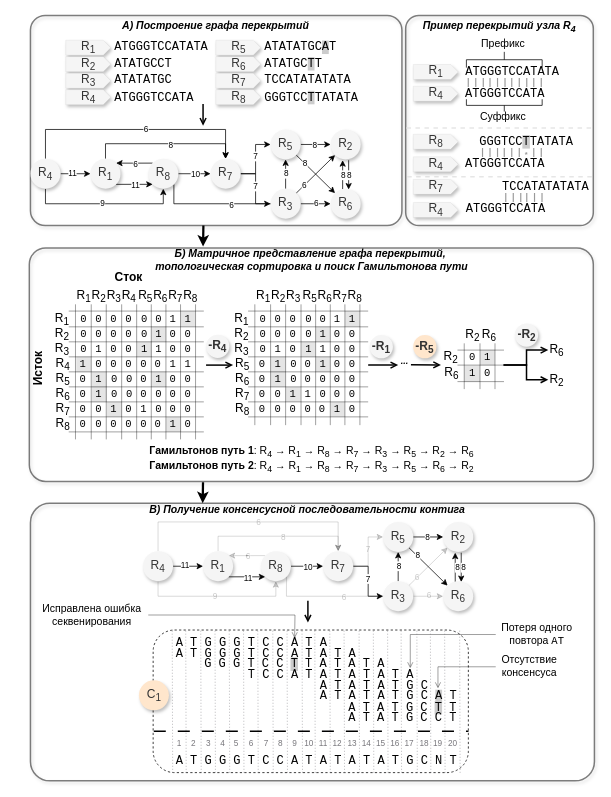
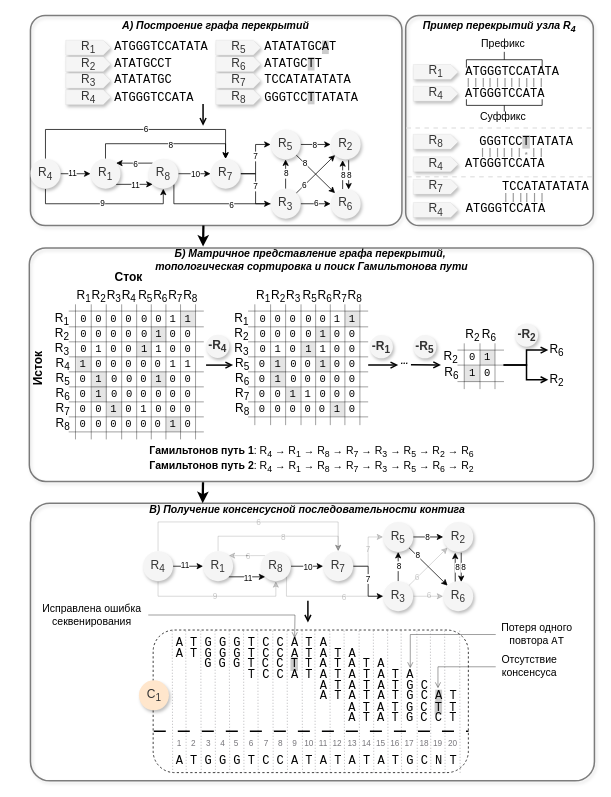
- <mxCell id="376" value="&lt;font style=&quot;font-size: 16px;&quot;&gt;&lt;b&gt;-R&lt;sub&gt;5&lt;/sub&gt;&lt;/b&gt;&lt;/font&gt;" style="ellipse;whiteSpace=wrap;html=1;aspect=fixed;fillColor=#ffe6cc;fontColor=#333333;strokeColor=none;shadow=1;" vertex="1" parent="1"><mxGeometry x="550" y="446" width="31" height="31" as="geometry" /></mxCell>
+ <mxCell id="376" value="&lt;font style=&quot;font-size: 16px;&quot;&gt;&lt;b&gt;-R&lt;sub&gt;5&lt;/sub&gt;&lt;/b&gt;&lt;/font&gt;" style="ellipse;whiteSpace=wrap;html=1;aspect=fixed;fillColor=#f5f5f5;fontColor=#333333;strokeColor=none;shadow=1;" vertex="1" parent="1"><mxGeometry x="550" y="446" width="31" height="31" as="geometry" /></mxCell>
